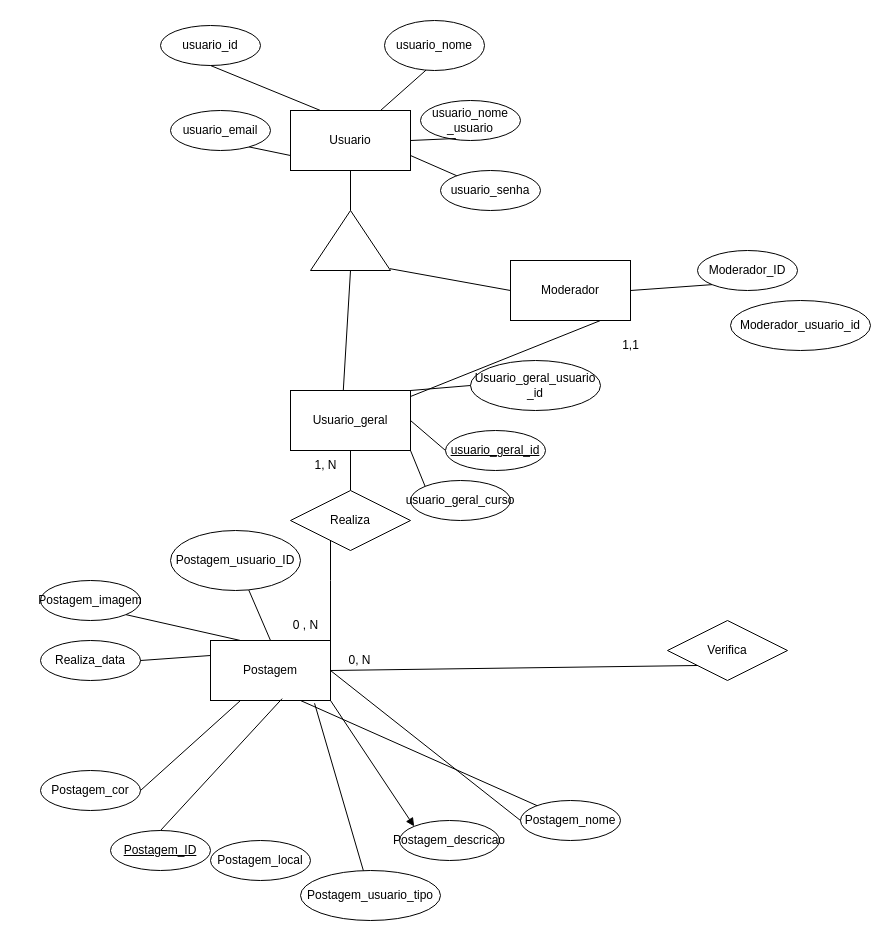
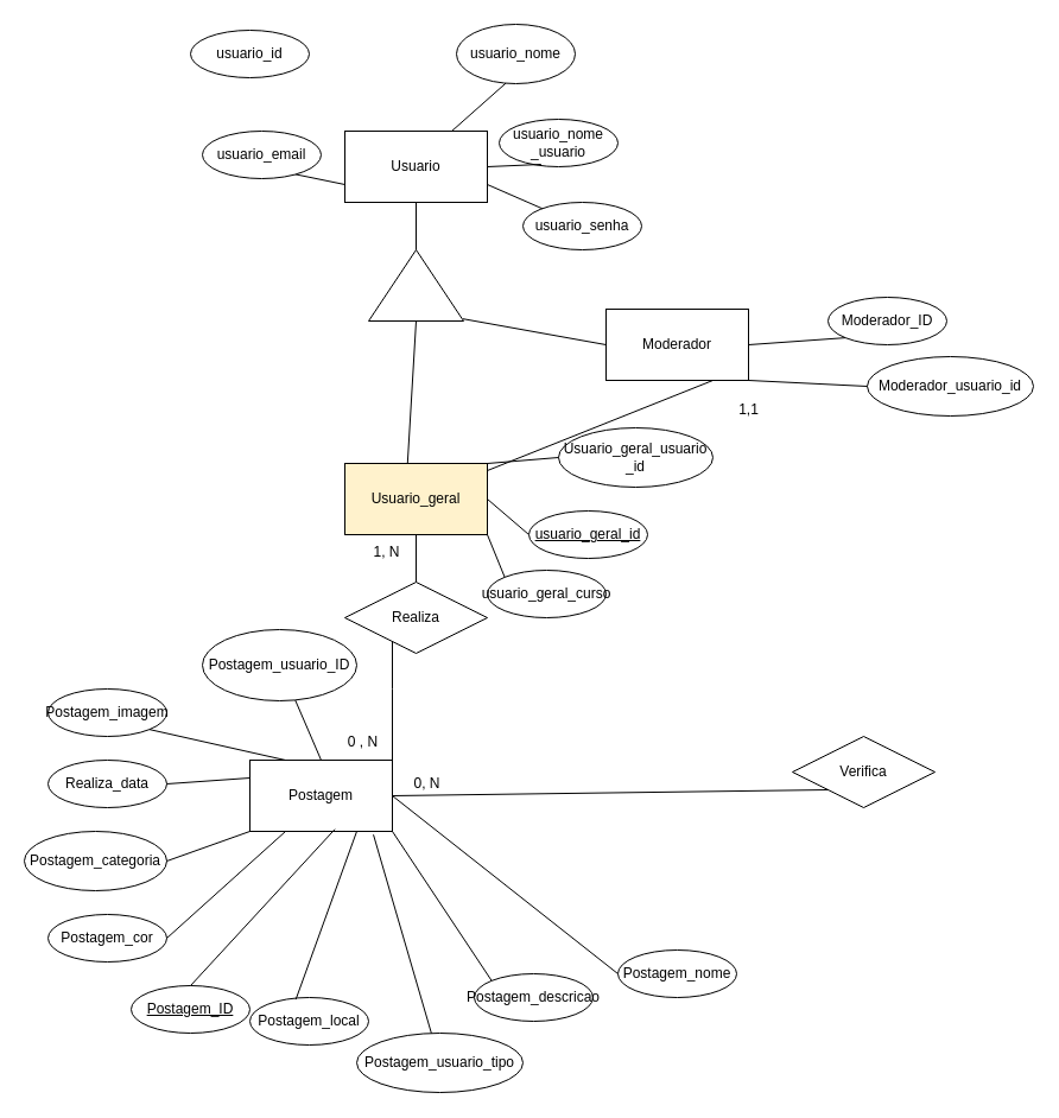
- <mxCell id="36" value="" style="endArrow=none;html=1;rounded=0;exitX=0.25;exitY=0;exitDx=0;exitDy=0;entryX=0.5;entryY=1;entryDx=0;entryDy=0;" edge="1" parent="1" source="2" target="16"><mxGeometry relative="1" as="geometry"><mxPoint x="310" y="90" as="sourcePoint" /><mxPoint x="470" y="90" as="targetPoint" /></mxGeometry></mxCell>
+ <mxCell id="52" value="" style="endArrow=none;html=1;rounded=0;exitX=0;exitY=0.5;exitDx=0;exitDy=0;entryX=1;entryY=1;entryDx=0;entryDy=0;" edge="1" parent="1" source="51" target="11"><mxGeometry relative="1" as="geometry"><mxPoint x="670" y="430" as="sourcePoint" /><mxPoint x="830" y="430" as="targetPoint" /></mxGeometry></mxCell>
- <mxCell id="10" value="Usuario_geral" style="rounded=0;whiteSpace=wrap;html=1;" parent="1" vertex="1"><mxGeometry x="290" y="390" width="120" height="60" as="geometry" /></mxCell>
+ <mxCell id="10" value="Usuario_geral" style="rounded=0;whiteSpace=wrap;html=1;fillColor=#fff2cc;" parent="1" vertex="1"><mxGeometry x="290" y="390" width="120" height="60" as="geometry" /></mxCell>
+ <mxCell id="32" value="" style="endArrow=none;html=1;rounded=0;exitX=1;exitY=0.5;exitDx=0;exitDy=0;entryX=0;entryY=1;entryDx=0;entryDy=0;" edge="1" parent="1" source="24" target="13"><mxGeometry relative="1" as="geometry"><mxPoint x="190" y="730" as="sourcePoint" /><mxPoint x="350" y="730" as="targetPoint" /></mxGeometry></mxCell>
+ <mxCell id="24" value="Postagem_categoria" style="ellipse;whiteSpace=wrap;html=1;align=center;" parent="1" vertex="1"><mxGeometry x="20" y="700" width="120" height="50" as="geometry" /></mxCell>
- <mxCell id="35" value="" style="endArrow=none;html=1;rounded=0;exitX=0.75;exitY=1;exitDx=0;exitDy=0;" edge="1" parent="1" source="13" target="29"><mxGeometry relative="1" as="geometry"><mxPoint x="380" y="770" as="sourcePoint" /><mxPoint x="540" y="770" as="targetPoint" /></mxGeometry></mxCell>
+ <mxCell id="35" value="" style="endArrow=none;html=1;rounded=0;exitX=0.75;exitY=1;exitDx=0;exitDy=0;entryX=0.387;entryY=0.041;entryDx=0;entryDy=0;entryPerimeter=0;" edge="1" parent="1" source="13" target="26"><mxGeometry relative="1" as="geometry"><mxPoint x="380" y="770" as="sourcePoint" /><mxPoint x="540" y="770" as="targetPoint" /></mxGeometry></mxCell>
- <mxCell id="43" value="" style="endArrow=block;html=1;rounded=0;exitX=1;exitY=1;exitDx=0;exitDy=0;entryX=0;entryY=0;entryDx=0;entryDy=0;" edge="1" parent="1" source="13" target="27"><mxGeometry relative="1" as="geometry"><mxPoint x="530" y="770" as="sourcePoint" /><mxPoint x="690" y="770" as="targetPoint" /></mxGeometry></mxCell>
+ <mxCell id="43" value="" style="endArrow=none;html=1;rounded=0;exitX=1;exitY=1;exitDx=0;exitDy=0;entryX=0;entryY=0;entryDx=0;entryDy=0;" edge="1" parent="1" source="13" target="27"><mxGeometry relative="1" as="geometry"><mxPoint x="530" y="770" as="sourcePoint" /><mxPoint x="690" y="770" as="targetPoint" /></mxGeometry></mxCell>
